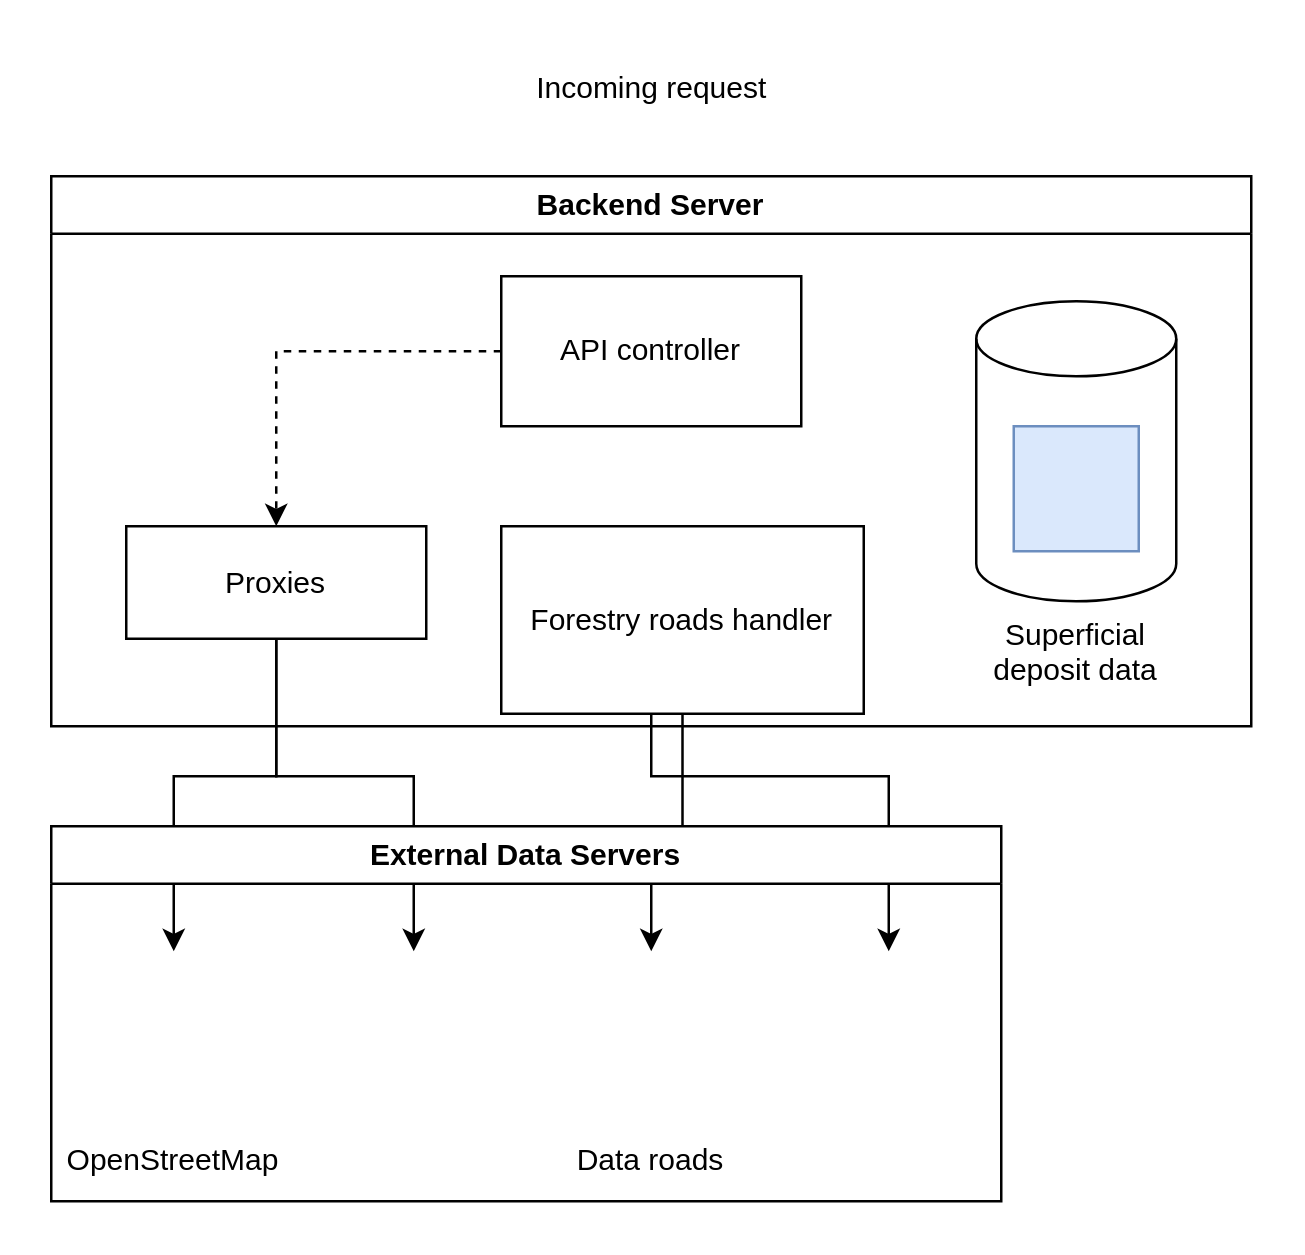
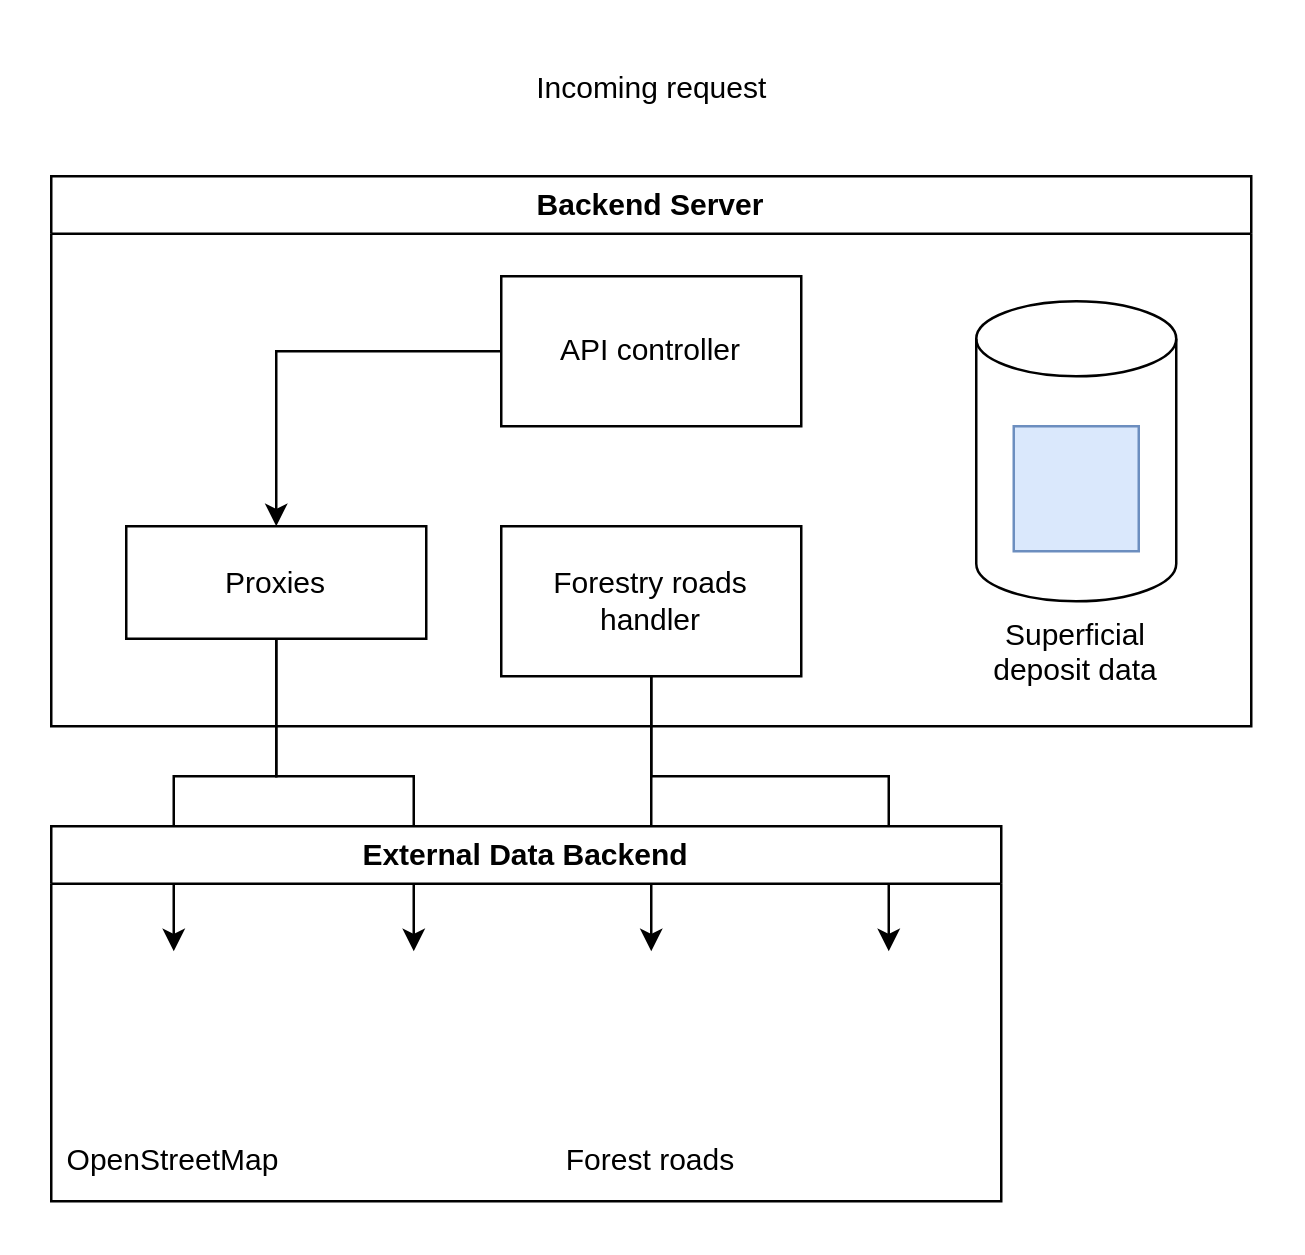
- <mxCell id="7" style="edgeStyle=orthogonalEdgeStyle;rounded=0;orthogonalLoop=1;jettySize=auto;html=1;dashed=1;" edge="1" parent="6" source="8" target="10"><mxGeometry relative="1" as="geometry" /></mxCell>
+ <mxCell id="7" style="edgeStyle=orthogonalEdgeStyle;rounded=0;orthogonalLoop=1;jettySize=auto;html=1;" edge="1" parent="6" source="8" target="10"><mxGeometry relative="1" as="geometry" /></mxCell>
- <mxCell id="9" value="Forestry roads handler" style="rounded=0;whiteSpace=wrap;html=1;" vertex="1" parent="6"><mxGeometry x="180" y="140" width="145" height="75" as="geometry" /></mxCell>
+ <mxCell id="9" value="Forestry roads handler" style="rounded=0;whiteSpace=wrap;html=1;" vertex="1" parent="6"><mxGeometry x="180" y="140" width="120" height="60" as="geometry" /></mxCell>
- <mxCell id="13" value="External Data Servers" style="swimlane;whiteSpace=wrap;html=1;collapsible=0;" vertex="1" parent="1"><mxGeometry x="20" y="330" width="380" height="150" as="geometry" /></mxCell>
+ <mxCell id="13" value="External Data Backend" style="swimlane;whiteSpace=wrap;html=1;collapsible=0;" vertex="1" parent="1"><mxGeometry x="20" y="330" width="380" height="150" as="geometry" /></mxCell>
- <mxCell id="16" value="Data roads" style="shape=image;verticalLabelPosition=bottom;labelBackgroundColor=default;verticalAlign=top;aspect=fixed;imageAspect=0;image=https://www.svgrepo.com/show/399315/wfs.svg;" vertex="1" parent="13"><mxGeometry x="205" y="50" width="70" height="70" as="geometry" /></mxCell>
+ <mxCell id="16" value="Forest roads" style="shape=image;verticalLabelPosition=bottom;labelBackgroundColor=default;verticalAlign=top;aspect=fixed;imageAspect=0;image=https://www.svgrepo.com/show/399315/wfs.svg;" vertex="1" parent="13"><mxGeometry x="205" y="50" width="70" height="70" as="geometry" /></mxCell>
